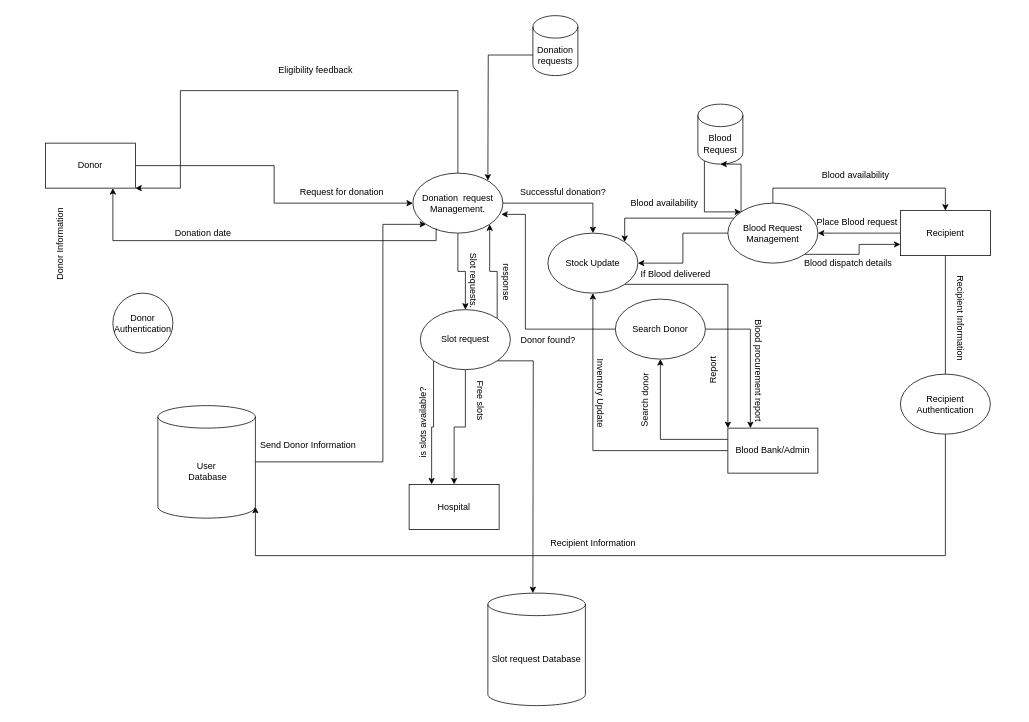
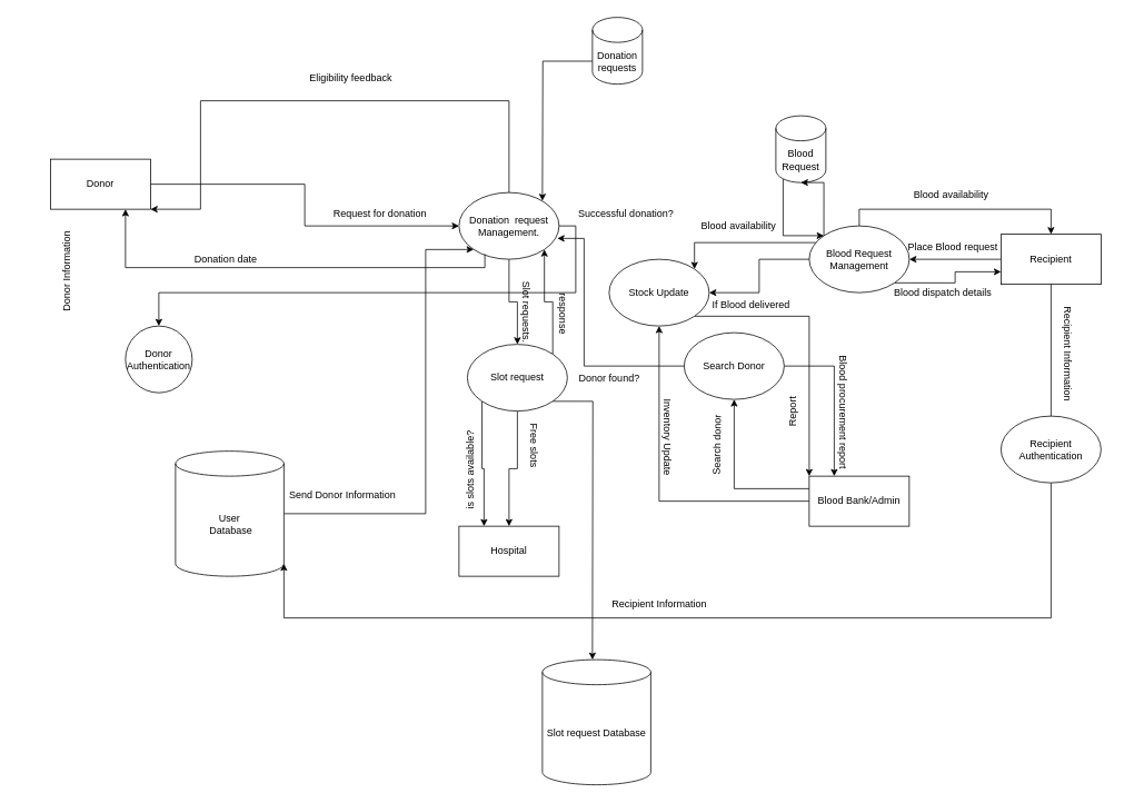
- <mxCell id="9" style="edgeStyle=orthogonalEdgeStyle;rounded=0;orthogonalLoop=1;jettySize=auto;html=1;exitX=1;exitY=0.5;exitDx=0;exitDy=0;entryX=0.5;entryY=0;entryDx=0;entryDy=0;" parent="1" source="11" target="21" edge="1"><mxGeometry relative="1" as="geometry" /></mxCell>
+ <mxCell id="9" style="edgeStyle=orthogonalEdgeStyle;rounded=0;orthogonalLoop=1;jettySize=auto;html=1;exitX=1;exitY=0.5;exitDx=0;exitDy=0;" parent="1" source="11" target="61" edge="1"><mxGeometry relative="1" as="geometry" /></mxCell>
- <mxCell id="4" value="Hospital" style="rounded=0;whiteSpace=wrap;html=1;" parent="1" vertex="1"><mxGeometry x="545" y="645" width="120" height="60" as="geometry" /></mxCell>
+ <mxCell id="4" value="Hospital" style="rounded=0;whiteSpace=wrap;html=1;" parent="1" vertex="1"><mxGeometry x="550" y="630" width="120" height="60" as="geometry" /></mxCell>
